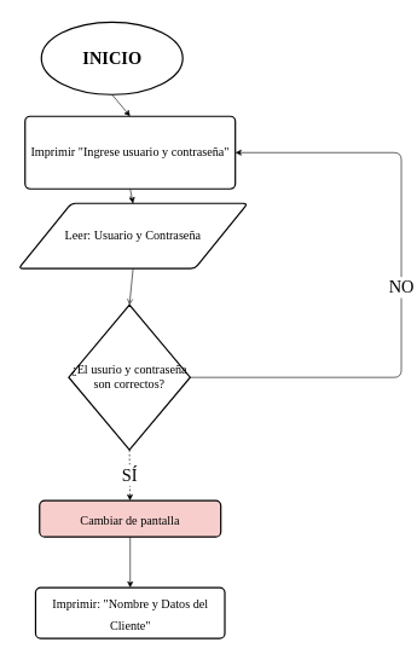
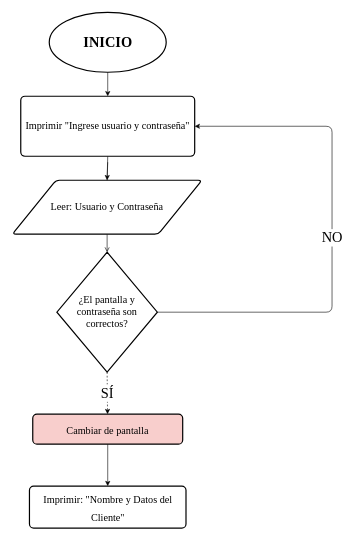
- <mxCell id="3" value="&lt;h1&gt;&lt;font face=&quot;Comic Sans MS&quot;&gt;INICIO&lt;/font&gt;&lt;/h1&gt;" style="strokeWidth=2;html=1;shape=mxgraph.flowchart.start_1;whiteSpace=wrap;" parent="1" vertex="1"><mxGeometry x="56.5" y="30" width="195" height="100" as="geometry" /></mxCell>
+ <mxCell id="3" value="&lt;h1&gt;&lt;font face=&quot;Comic Sans MS&quot;&gt;INICIO&lt;/font&gt;&lt;/h1&gt;" style="strokeWidth=2;html=1;shape=mxgraph.flowchart.start_1;whiteSpace=wrap;" parent="1" vertex="1"><mxGeometry x="81.5" y="20" width="195" height="100" as="geometry" /></mxCell>
- <mxCell id="8" value="Leer: Usuario y Contraseña" style="shape=parallelogram;html=1;strokeWidth=2;perimeter=parallelogramPerimeter;whiteSpace=wrap;rounded=1;arcSize=12;size=0.23;labelBackgroundColor=none;fontFamily=Comic Sans MS;fontSize=17;" parent="1" vertex="1"><mxGeometry x="25" y="280" width="316" height="90" as="geometry" /></mxCell>
+ <mxCell id="8" value="Leer: Usuario y Contraseña" style="shape=parallelogram;html=1;strokeWidth=2;perimeter=parallelogramPerimeter;whiteSpace=wrap;rounded=1;arcSize=12;size=0.23;labelBackgroundColor=none;fontFamily=Comic Sans MS;fontSize=17;" parent="1" vertex="1"><mxGeometry x="20" y="300" width="316" height="90" as="geometry" /></mxCell>
- <mxCell id="6" value="¿El usurio y contraseña son correctos?" style="strokeWidth=2;html=1;shape=mxgraph.flowchart.decision;whiteSpace=wrap;labelBackgroundColor=none;fontFamily=Comic Sans MS;fontSize=17;" parent="1" vertex="1"><mxGeometry x="94.25" y="420" width="167.5" height="200" as="geometry" /></mxCell>
+ <mxCell id="6" value="¿El pantalla y contraseña son correctos?" style="strokeWidth=2;html=1;shape=mxgraph.flowchart.decision;whiteSpace=wrap;labelBackgroundColor=none;fontFamily=Comic Sans MS;fontSize=17;" parent="1" vertex="1"><mxGeometry x="94.25" y="420" width="167.5" height="200" as="geometry" /></mxCell>
